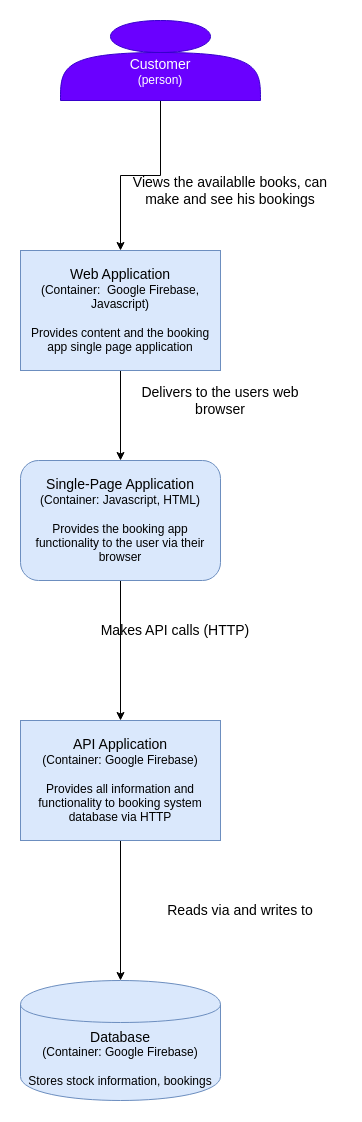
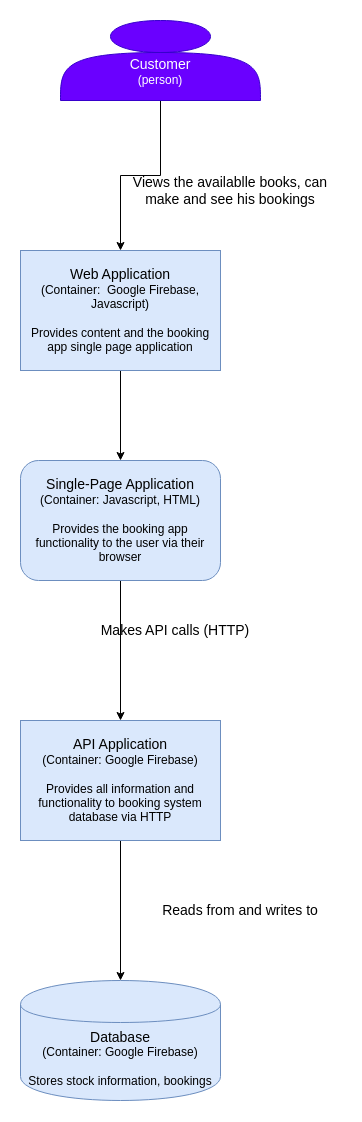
- <mxCell id="14" value="&lt;font style=&quot;font-size: 14px&quot;&gt;Delivers to the users web browser&lt;/font&gt;" style="text;html=1;strokeColor=none;fillColor=none;align=center;verticalAlign=middle;whiteSpace=wrap;rounded=0;" vertex="1" parent="1"><mxGeometry x="120" y="390" width="200" height="20" as="geometry" /></mxCell>
- <mxCell id="10" value="&lt;font style=&quot;font-size: 14px&quot;&gt;Reads via and writes to&lt;/font&gt;" style="text;html=1;strokeColor=none;fillColor=none;align=center;verticalAlign=middle;whiteSpace=wrap;rounded=0;" vertex="1" parent="1"><mxGeometry x="140" y="900" width="200" height="20" as="geometry" /></mxCell>
+ <mxCell id="10" value="&lt;font style=&quot;font-size: 14px&quot;&gt;Reads from and writes to&lt;/font&gt;" style="text;html=1;strokeColor=none;fillColor=none;align=center;verticalAlign=middle;whiteSpace=wrap;rounded=0;" vertex="1" parent="1"><mxGeometry x="140" y="900" width="200" height="20" as="geometry" /></mxCell>
